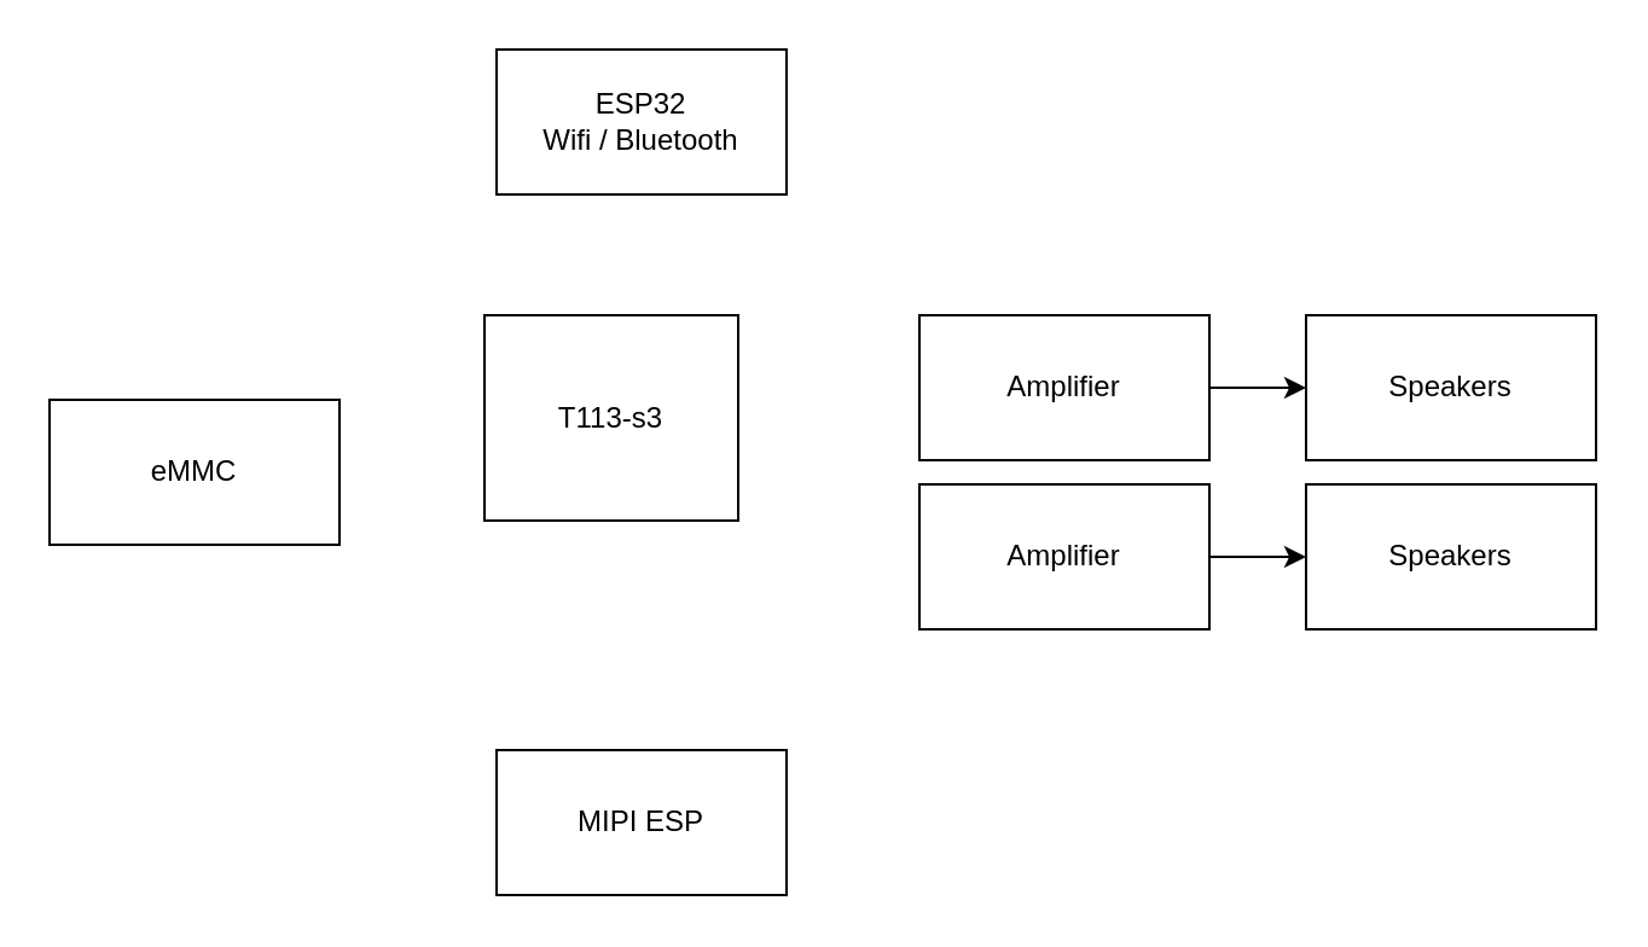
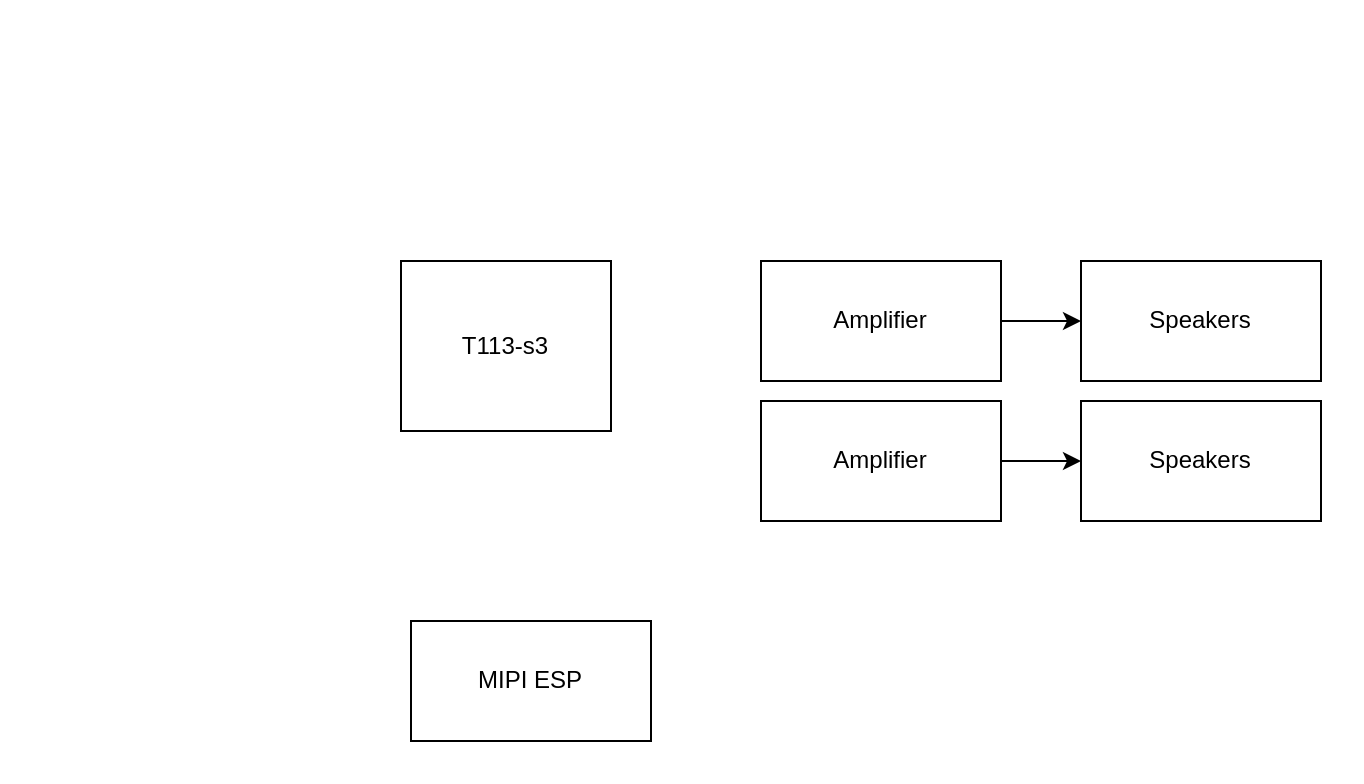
- <mxCell id="4" value="ESP32&lt;br&gt;Wifi / Bluetooth" style="rounded=0;whiteSpace=wrap;html=1;" vertex="1" parent="1"><mxGeometry x="205" y="20" width="120" height="60" as="geometry" /></mxCell>
- <mxCell id="3" value="eMMC" style="rounded=0;whiteSpace=wrap;html=1;" vertex="1" parent="1"><mxGeometry x="20" y="165" width="120" height="60" as="geometry" /></mxCell>
